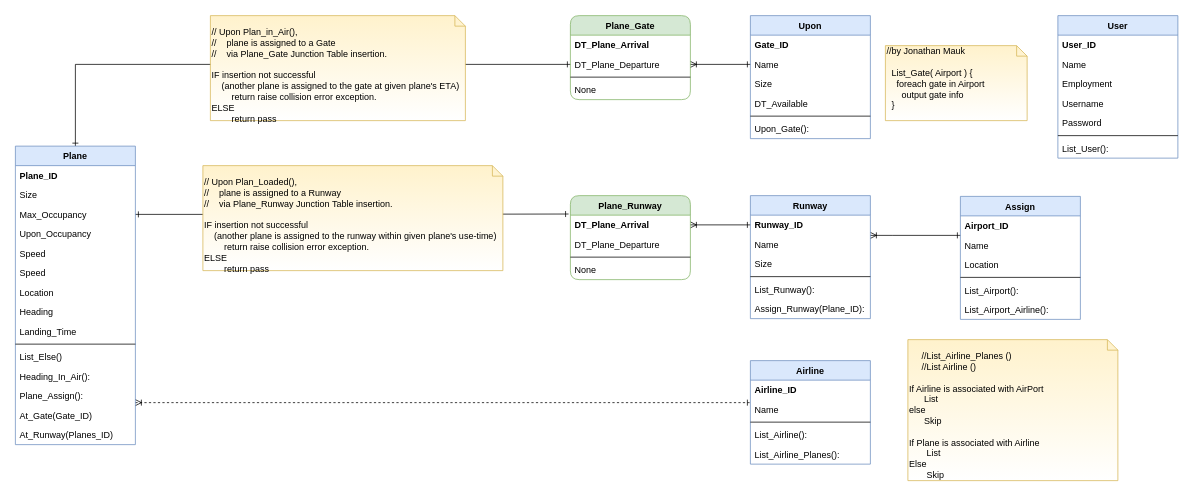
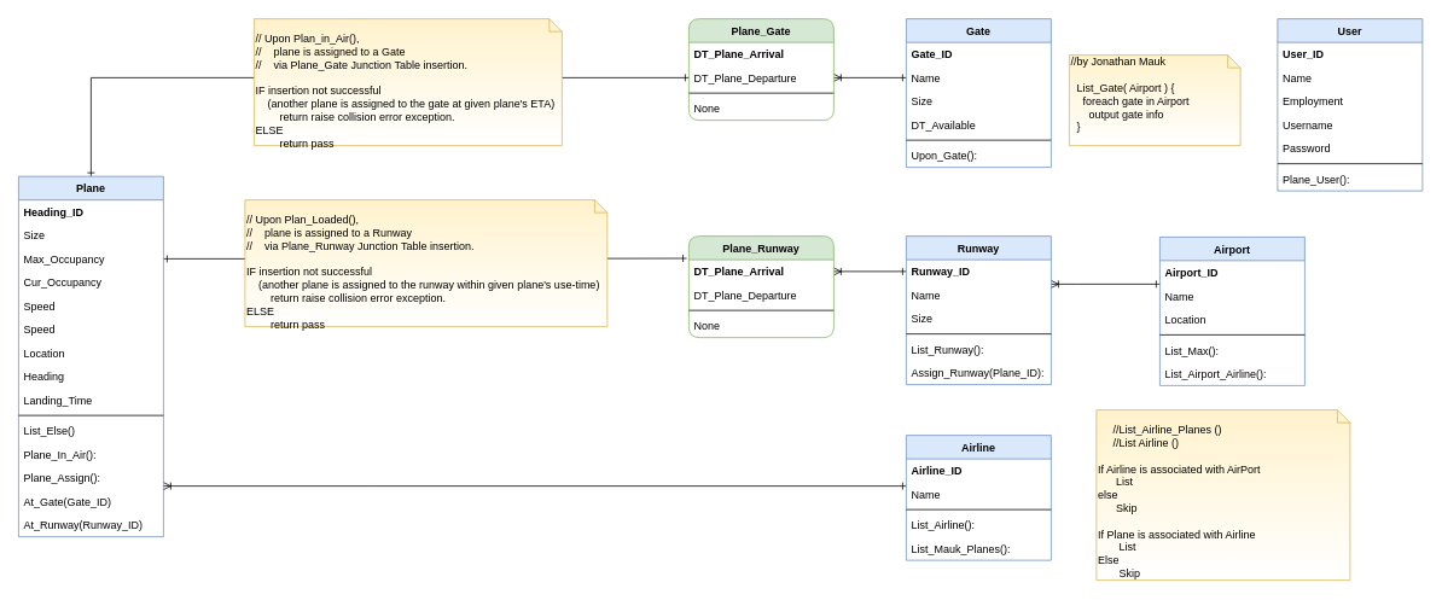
- <mxCell id="20" value="Upon" style="swimlane;fontStyle=1;align=center;verticalAlign=top;childLayout=stackLayout;horizontal=1;startSize=26;horizontalStack=0;resizeParent=1;resizeParentMax=0;resizeLast=0;collapsible=1;marginBottom=0;fillColor=#dae8fc;strokeColor=#6c8ebf;" parent="1" vertex="1"><mxGeometry x="1000" y="20" width="160" height="164" as="geometry" /></mxCell>
+ <mxCell id="20" value="Gate" style="swimlane;fontStyle=1;align=center;verticalAlign=top;childLayout=stackLayout;horizontal=1;startSize=26;horizontalStack=0;resizeParent=1;resizeParentMax=0;resizeLast=0;collapsible=1;marginBottom=0;fillColor=#dae8fc;strokeColor=#6c8ebf;" parent="1" vertex="1"><mxGeometry x="1000" y="20" width="160" height="164" as="geometry" /></mxCell>
- <mxCell id="48" value="List_User():" style="text;strokeColor=none;fillColor=none;align=left;verticalAlign=top;spacingLeft=4;spacingRight=4;overflow=hidden;rotatable=0;points=[[0,0.5],[1,0.5]];portConstraint=eastwest;" parent="41" vertex="1"><mxGeometry y="164" width="160" height="26" as="geometry" /></mxCell>
+ <mxCell id="48" value="Plane_User():" style="text;strokeColor=none;fillColor=none;align=left;verticalAlign=top;spacingLeft=4;spacingRight=4;overflow=hidden;rotatable=0;points=[[0,0.5],[1,0.5]];portConstraint=eastwest;" parent="41" vertex="1"><mxGeometry y="164" width="160" height="26" as="geometry" /></mxCell>
- <mxCell id="56" value="Plane_ID" style="text;strokeColor=none;fillColor=none;align=left;verticalAlign=top;spacingLeft=4;spacingRight=4;overflow=hidden;rotatable=0;points=[[0,0.5],[1,0.5]];portConstraint=eastwest;fontStyle=1" parent="55" vertex="1"><mxGeometry y="26" width="160" height="26" as="geometry" /></mxCell>
+ <mxCell id="56" value="Heading_ID" style="text;strokeColor=none;fillColor=none;align=left;verticalAlign=top;spacingLeft=4;spacingRight=4;overflow=hidden;rotatable=0;points=[[0,0.5],[1,0.5]];portConstraint=eastwest;fontStyle=1" parent="55" vertex="1"><mxGeometry y="26" width="160" height="26" as="geometry" /></mxCell>
- <mxCell id="34" value="Assign" style="swimlane;fontStyle=1;align=center;verticalAlign=top;childLayout=stackLayout;horizontal=1;startSize=26;horizontalStack=0;resizeParent=1;resizeParentMax=0;resizeLast=0;collapsible=1;marginBottom=0;fillColor=#dae8fc;strokeColor=#6c8ebf;" parent="1" vertex="1"><mxGeometry x="1280" y="261" width="160" height="164" as="geometry" /></mxCell>
+ <mxCell id="34" value="Airport" style="swimlane;fontStyle=1;align=center;verticalAlign=top;childLayout=stackLayout;horizontal=1;startSize=26;horizontalStack=0;resizeParent=1;resizeParentMax=0;resizeLast=0;collapsible=1;marginBottom=0;fillColor=#dae8fc;strokeColor=#6c8ebf;" parent="1" vertex="1"><mxGeometry x="1280" y="261" width="160" height="164" as="geometry" /></mxCell>
- <mxCell id="59" value="Upon_Occupancy" style="text;strokeColor=none;fillColor=none;align=left;verticalAlign=top;spacingLeft=4;spacingRight=4;overflow=hidden;rotatable=0;points=[[0,0.5],[1,0.5]];portConstraint=eastwest;" parent="55" vertex="1"><mxGeometry y="104" width="160" height="26" as="geometry" /></mxCell>
+ <mxCell id="59" value="Cur_Occupancy" style="text;strokeColor=none;fillColor=none;align=left;verticalAlign=top;spacingLeft=4;spacingRight=4;overflow=hidden;rotatable=0;points=[[0,0.5],[1,0.5]];portConstraint=eastwest;" parent="55" vertex="1"><mxGeometry y="104" width="160" height="26" as="geometry" /></mxCell>
- <mxCell id="39" value="List_Airport():" style="text;strokeColor=none;fillColor=none;align=left;verticalAlign=top;spacingLeft=4;spacingRight=4;overflow=hidden;rotatable=0;points=[[0,0.5],[1,0.5]];portConstraint=eastwest;" parent="34" vertex="1"><mxGeometry y="112" width="160" height="26" as="geometry" /></mxCell>
+ <mxCell id="39" value="List_Max():" style="text;strokeColor=none;fillColor=none;align=left;verticalAlign=top;spacingLeft=4;spacingRight=4;overflow=hidden;rotatable=0;points=[[0,0.5],[1,0.5]];portConstraint=eastwest;" parent="34" vertex="1"><mxGeometry y="112" width="160" height="26" as="geometry" /></mxCell>
- <mxCell id="67" value="Heading_In_Air():" style="text;strokeColor=none;fillColor=none;align=left;verticalAlign=top;spacingLeft=4;spacingRight=4;overflow=hidden;rotatable=0;points=[[0,0.5],[1,0.5]];portConstraint=eastwest;" parent="55" vertex="1"><mxGeometry y="294" width="160" height="26" as="geometry" /></mxCell>
+ <mxCell id="67" value="Plane_In_Air():" style="text;strokeColor=none;fillColor=none;align=left;verticalAlign=top;spacingLeft=4;spacingRight=4;overflow=hidden;rotatable=0;points=[[0,0.5],[1,0.5]];portConstraint=eastwest;" parent="55" vertex="1"><mxGeometry y="294" width="160" height="26" as="geometry" /></mxCell>
- <mxCell id="2" style="edgeStyle=orthogonalEdgeStyle;rounded=0;orthogonalLoop=1;jettySize=auto;html=1;startArrow=ERoneToMany;startFill=0;endArrow=ERone;endFill=0;dashed=1;" parent="1" source="55" target="49" edge="1"><mxGeometry relative="1" as="geometry"><Array as="points"><mxPoint x="410" y="536" /><mxPoint x="410" y="536" /></Array></mxGeometry></mxCell>
+ <mxCell id="2" style="edgeStyle=orthogonalEdgeStyle;rounded=0;orthogonalLoop=1;jettySize=auto;html=1;startArrow=ERoneToMany;startFill=0;endArrow=ERone;endFill=0;" parent="1" source="55" target="49" edge="1"><mxGeometry relative="1" as="geometry"><Array as="points"><mxPoint x="410" y="536" /><mxPoint x="410" y="536" /></Array></mxGeometry></mxCell>
- <mxCell id="70" value="At_Runway(Planes_ID)" style="text;strokeColor=none;fillColor=none;align=left;verticalAlign=top;spacingLeft=4;spacingRight=4;overflow=hidden;rotatable=0;points=[[0,0.5],[1,0.5]];portConstraint=eastwest;" parent="55" vertex="1"><mxGeometry y="372" width="160" height="26" as="geometry" /></mxCell>
+ <mxCell id="70" value="At_Runway(Runway_ID)" style="text;strokeColor=none;fillColor=none;align=left;verticalAlign=top;spacingLeft=4;spacingRight=4;overflow=hidden;rotatable=0;points=[[0,0.5],[1,0.5]];portConstraint=eastwest;" parent="55" vertex="1"><mxGeometry y="372" width="160" height="26" as="geometry" /></mxCell>
- <mxCell id="54" value="List_Airline_Planes():" style="text;strokeColor=none;fillColor=none;align=left;verticalAlign=top;spacingLeft=4;spacingRight=4;overflow=hidden;rotatable=0;points=[[0,0.5],[1,0.5]];portConstraint=eastwest;" parent="49" vertex="1"><mxGeometry y="112" width="160" height="26" as="geometry" /></mxCell>
+ <mxCell id="54" value="List_Mauk_Planes():" style="text;strokeColor=none;fillColor=none;align=left;verticalAlign=top;spacingLeft=4;spacingRight=4;overflow=hidden;rotatable=0;points=[[0,0.5],[1,0.5]];portConstraint=eastwest;" parent="49" vertex="1"><mxGeometry y="112" width="160" height="26" as="geometry" /></mxCell>
